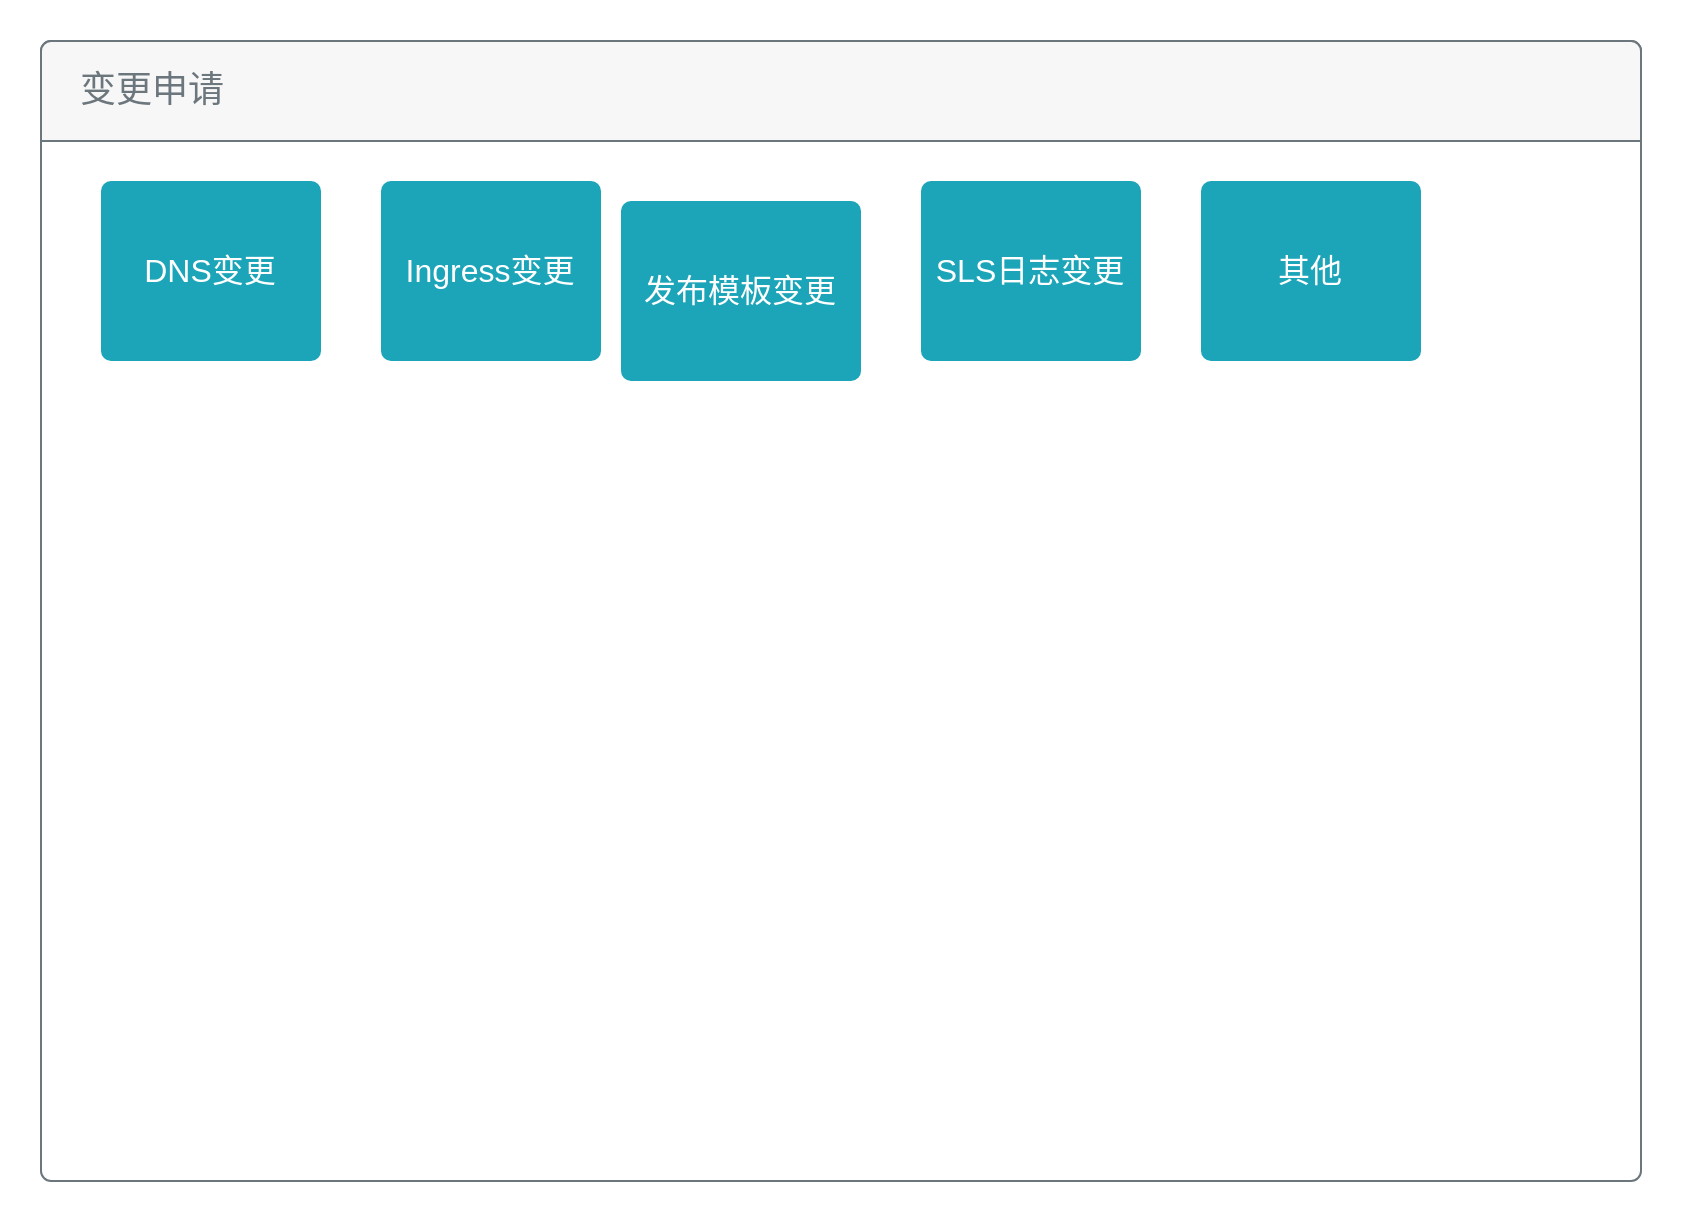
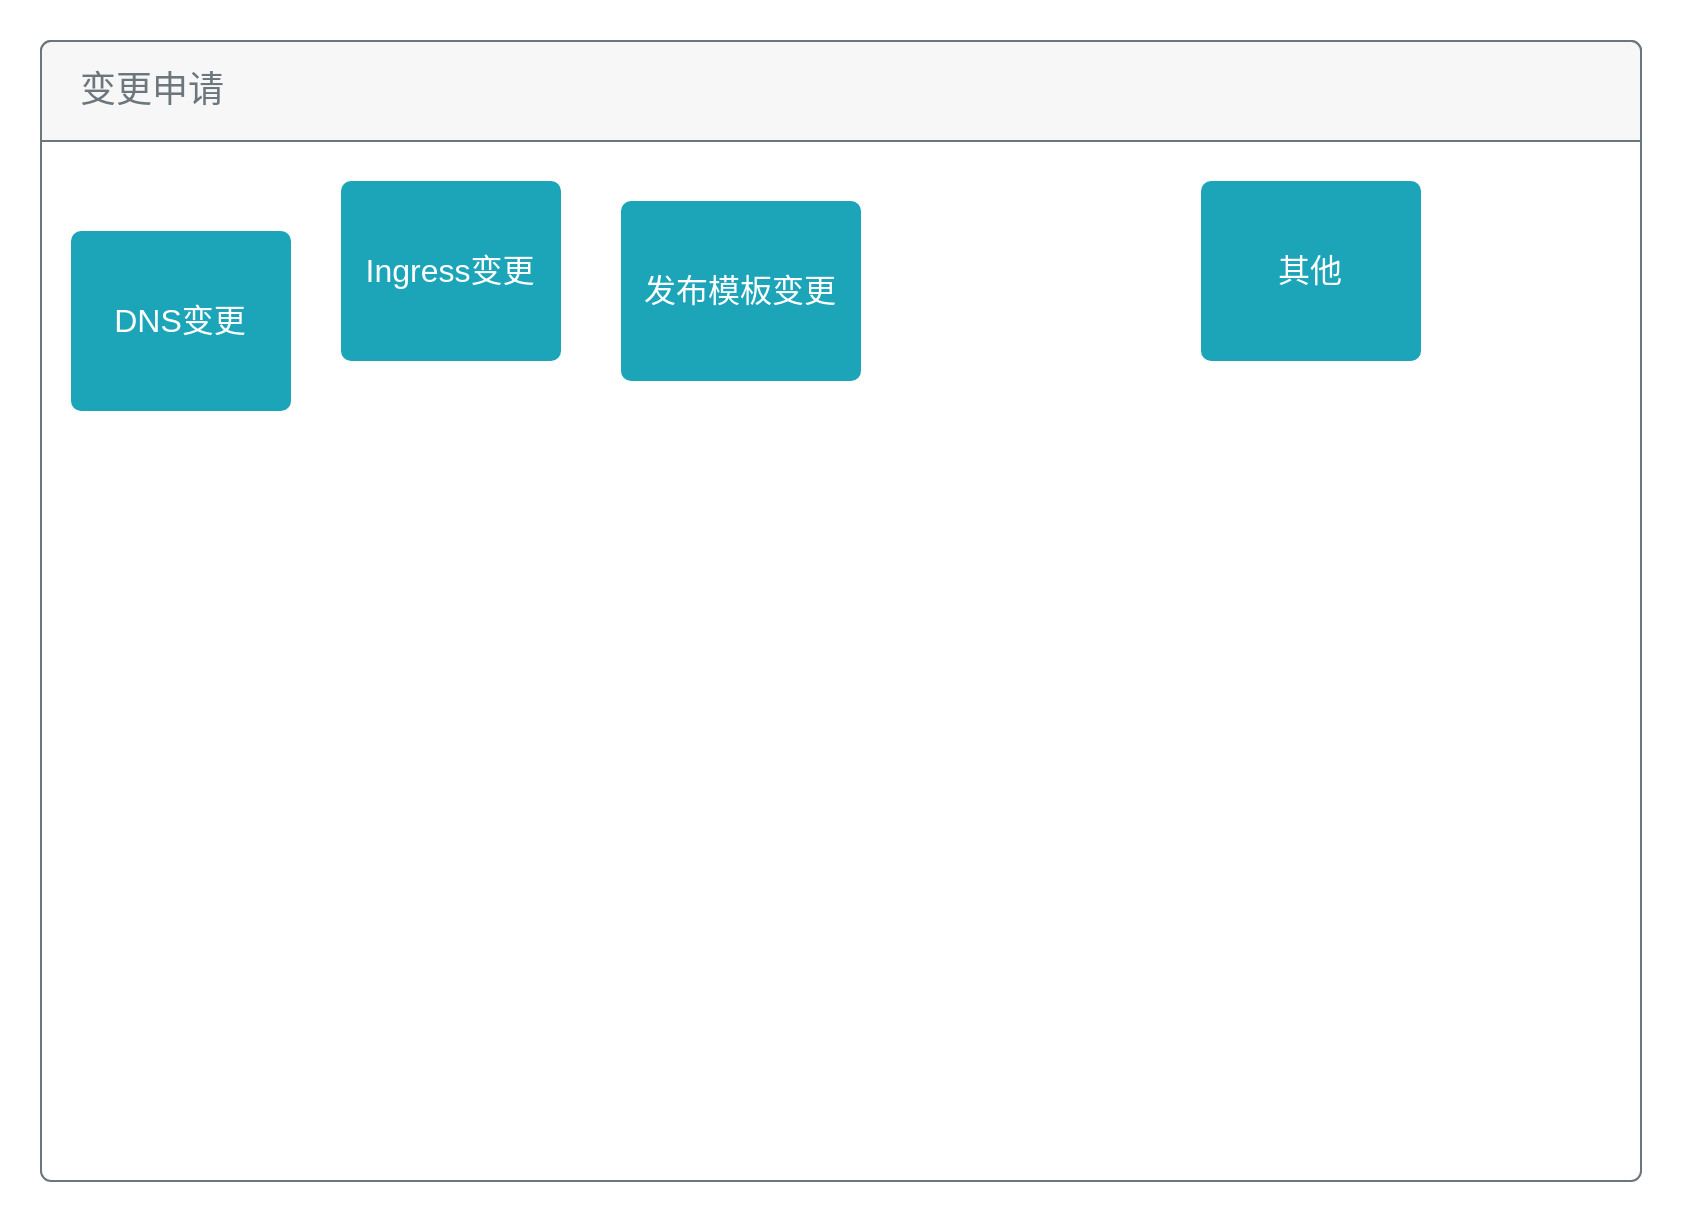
- <mxCell id="4" value="DNS变更" style="html=1;shadow=0;dashed=0;shape=mxgraph.bootstrap.rrect;rSize=5;strokeColor=none;strokeWidth=1;fillColor=#1CA5B8;fontColor=#FFFFFF;whiteSpace=wrap;align=center;verticalAlign=middle;spacingLeft=0;fontStyle=0;fontSize=16;spacing=5;" vertex="1" parent="2"><mxGeometry x="30" y="70" width="110" height="90" as="geometry" /></mxCell>
+ <mxCell id="4" value="DNS变更" style="html=1;shadow=0;dashed=0;shape=mxgraph.bootstrap.rrect;rSize=5;strokeColor=none;strokeWidth=1;fillColor=#1CA5B8;fontColor=#FFFFFF;whiteSpace=wrap;align=center;verticalAlign=middle;spacingLeft=0;fontStyle=0;fontSize=16;spacing=5;" vertex="1" parent="2"><mxGeometry x="15" y="95" width="110" height="90" as="geometry" /></mxCell>
- <mxCell id="5" value="Ingress变更" style="html=1;shadow=0;dashed=0;shape=mxgraph.bootstrap.rrect;rSize=5;strokeColor=none;strokeWidth=1;fillColor=#1CA5B8;fontColor=#FFFFFF;whiteSpace=wrap;align=center;verticalAlign=middle;spacingLeft=0;fontStyle=0;fontSize=16;spacing=5;" vertex="1" parent="2"><mxGeometry x="170" y="70" width="110" height="90" as="geometry" /></mxCell>
+ <mxCell id="5" value="Ingress变更" style="html=1;shadow=0;dashed=0;shape=mxgraph.bootstrap.rrect;rSize=5;strokeColor=none;strokeWidth=1;fillColor=#1CA5B8;fontColor=#FFFFFF;whiteSpace=wrap;align=center;verticalAlign=middle;spacingLeft=0;fontStyle=0;fontSize=16;spacing=5;" vertex="1" parent="2"><mxGeometry x="150" y="70" width="110" height="90" as="geometry" /></mxCell>
- <mxCell id="7" value="SLS日志变更" style="html=1;shadow=0;dashed=0;shape=mxgraph.bootstrap.rrect;rSize=5;strokeColor=none;strokeWidth=1;fillColor=#1CA5B8;fontColor=#FFFFFF;whiteSpace=wrap;align=center;verticalAlign=middle;spacingLeft=0;fontStyle=0;fontSize=16;spacing=5;" vertex="1" parent="2"><mxGeometry x="440" y="70" width="110" height="90" as="geometry" /></mxCell>
